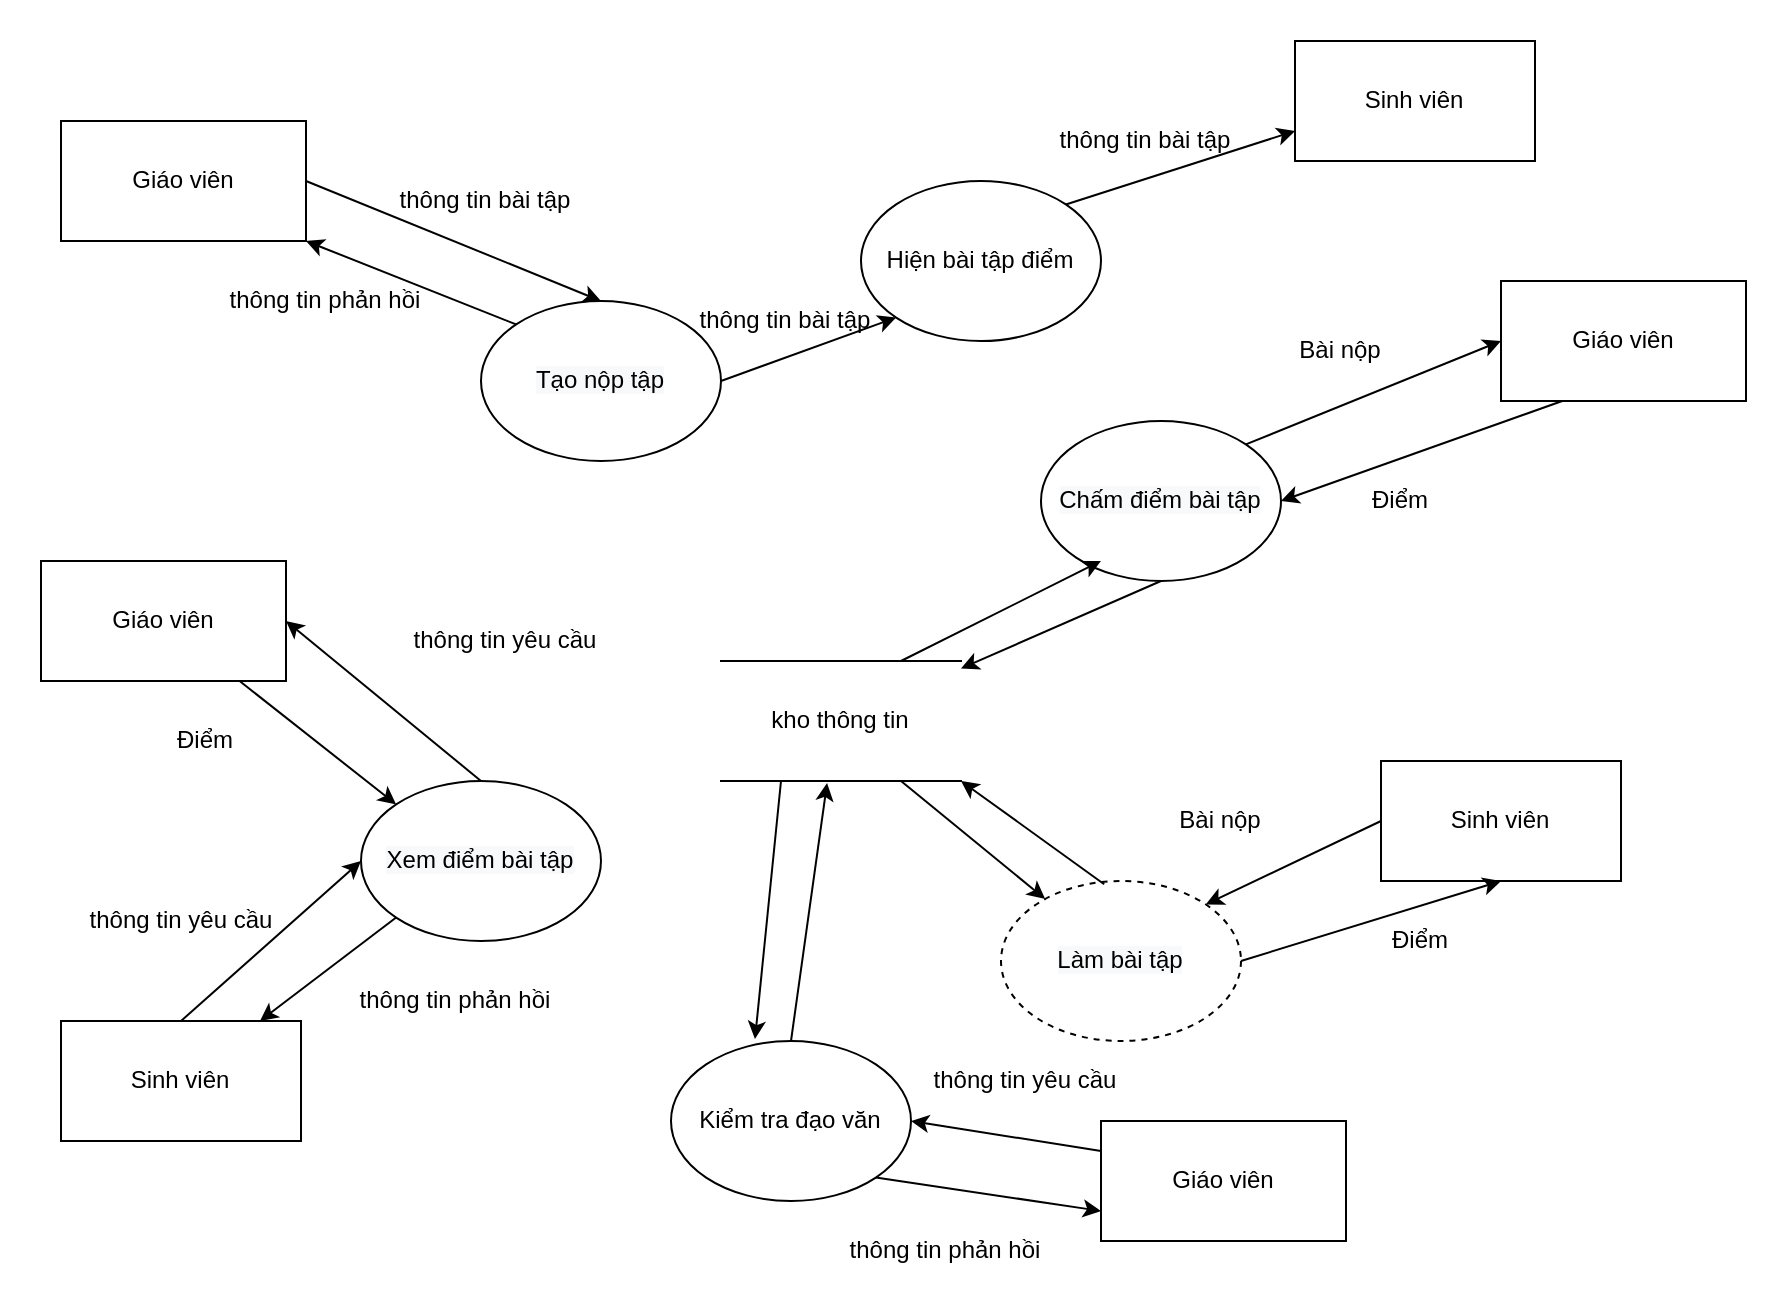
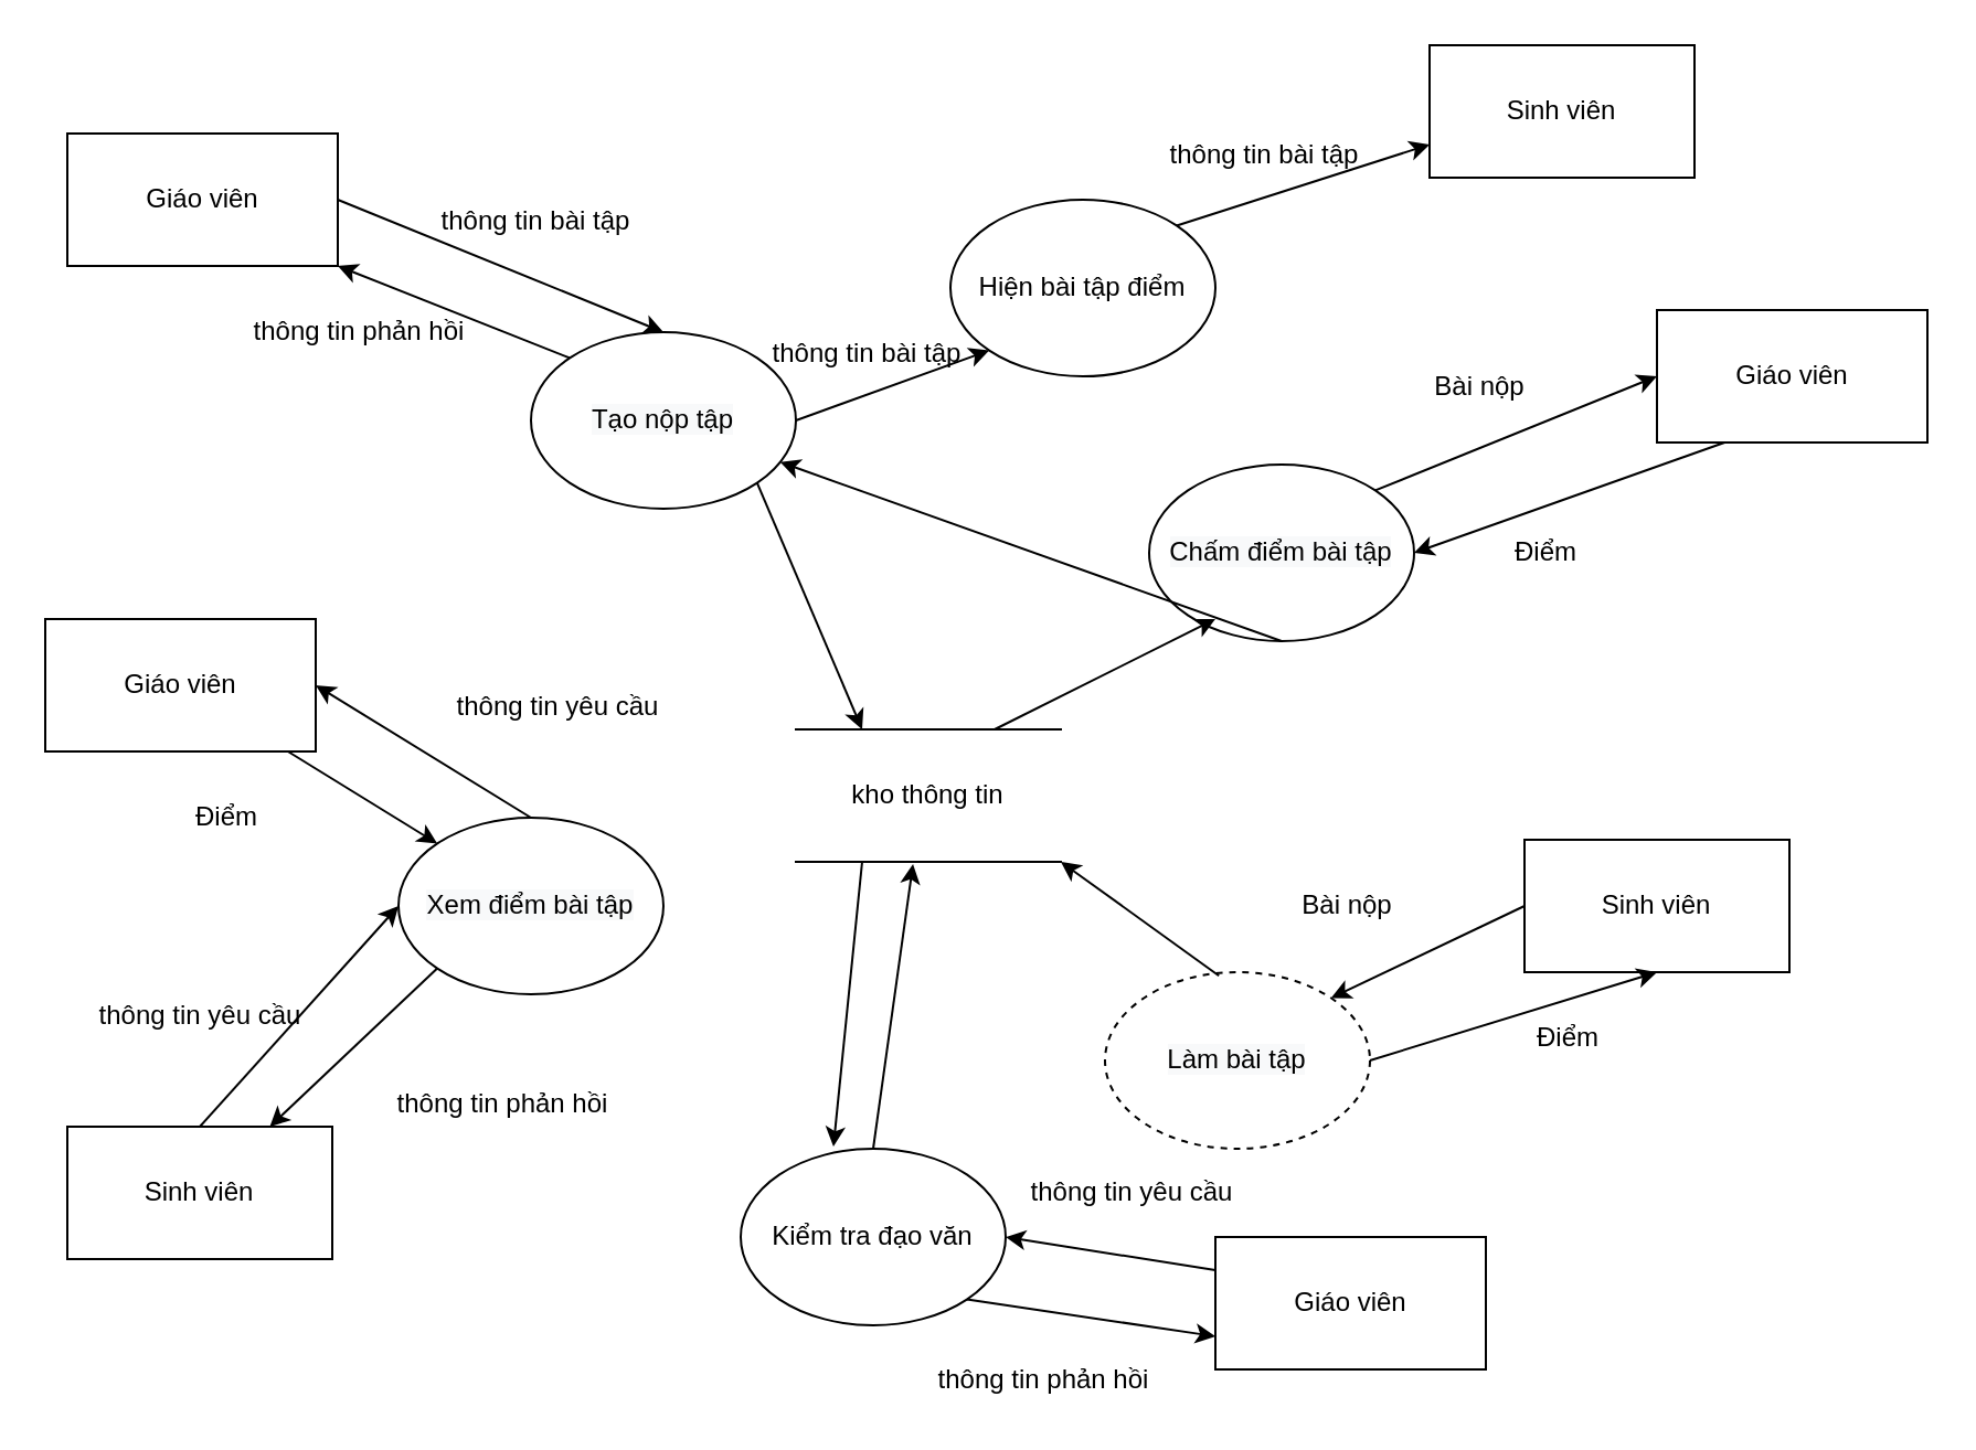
+ <mxCell id="13" value="" style="endArrow=classic;html=1;exitX=1;exitY=1;exitDx=0;exitDy=0;entryX=0.25;entryY=0;entryDx=0;entryDy=0;" parent="1" source="2" target="6" edge="1"><mxGeometry width="50" height="50" relative="1" as="geometry"><mxPoint x="290" y="360" as="sourcePoint" /><mxPoint x="340" y="310" as="targetPoint" /></mxGeometry></mxCell>
- <mxCell id="26" value="" style="endArrow=classic;html=1;exitX=0.5;exitY=1;exitDx=0;exitDy=0;" parent="1" source="4" target="6" edge="1"><mxGeometry width="50" height="50" relative="1" as="geometry"><mxPoint x="470" y="360" as="sourcePoint" /><mxPoint x="520" y="310" as="targetPoint" /></mxGeometry></mxCell>
+ <mxCell id="26" value="" style="endArrow=classic;html=1;exitX=0.5;exitY=1;exitDx=0;exitDy=0;" parent="1" source="4" target="2" edge="1"><mxGeometry width="50" height="50" relative="1" as="geometry"><mxPoint x="470" y="360" as="sourcePoint" /><mxPoint x="520" y="310" as="targetPoint" /></mxGeometry></mxCell>
- <mxCell id="14" value="" style="endArrow=classic;html=1;exitX=0.75;exitY=1;exitDx=0;exitDy=0;" parent="1" source="6" target="3" edge="1"><mxGeometry width="50" height="50" relative="1" as="geometry"><mxPoint x="290" y="360" as="sourcePoint" /><mxPoint x="340" y="310" as="targetPoint" /></mxGeometry></mxCell>
- <mxCell id="5" value="&#10;&#10;&lt;span style=&quot;color: rgb(0, 0, 0); font-family: helvetica; font-size: 12px; font-style: normal; font-weight: 400; letter-spacing: normal; text-align: center; text-indent: 0px; text-transform: none; word-spacing: 0px; background-color: rgb(248, 249, 250); display: inline; float: none;&quot;&gt;Xem điểm bài tập&lt;/span&gt;&#10;&#10;" style="ellipse;whiteSpace=wrap;html=1;" parent="1" vertex="1"><mxGeometry x="180" y="390" width="120" height="80" as="geometry" /></mxCell>
+ <mxCell id="5" value="&#10;&#10;&lt;span style=&quot;color: rgb(0, 0, 0); font-family: helvetica; font-size: 12px; font-style: normal; font-weight: 400; letter-spacing: normal; text-align: center; text-indent: 0px; text-transform: none; word-spacing: 0px; background-color: rgb(248, 249, 250); display: inline; float: none;&quot;&gt;Xem điểm bài tập&lt;/span&gt;&#10;&#10;" style="ellipse;whiteSpace=wrap;html=1;" parent="1" vertex="1"><mxGeometry x="180" y="370" width="120" height="80" as="geometry" /></mxCell>
